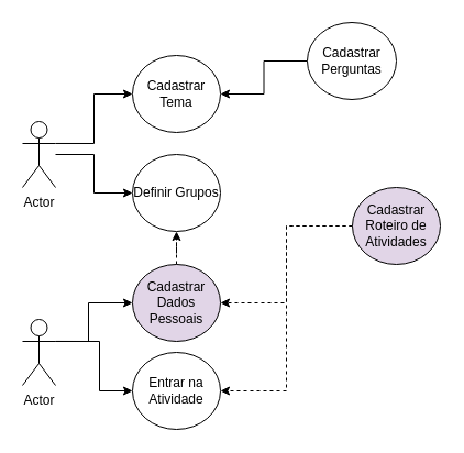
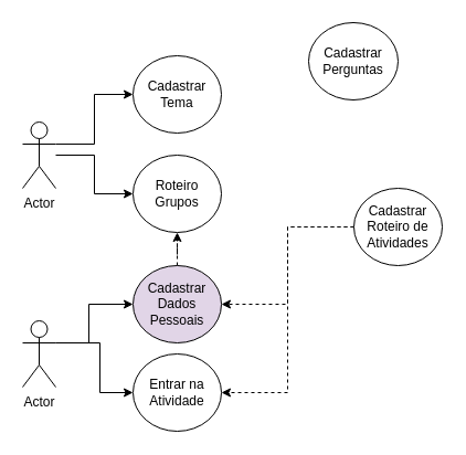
- <mxCell id="6" style="edgeStyle=orthogonalEdgeStyle;rounded=0;orthogonalLoop=1;jettySize=auto;html=1;" parent="1" source="7" target="5" edge="1"><mxGeometry relative="1" as="geometry" /></mxCell>
- <mxCell id="17" value="Definir Grupos" style="ellipse;whiteSpace=wrap;html=1;" parent="1" vertex="1"><mxGeometry x="120" y="140" width="80" height="70" as="geometry" /></mxCell>
+ <mxCell id="17" value="Roteiro Grupos" style="ellipse;whiteSpace=wrap;html=1;" parent="1" vertex="1"><mxGeometry x="120" y="140" width="80" height="70" as="geometry" /></mxCell>
- <mxCell id="16" value="Cadastrar Roteiro de Atividades" style="ellipse;whiteSpace=wrap;html=1;fillColor=#e1d5e7;" parent="1" vertex="1"><mxGeometry x="320" y="170" width="80" height="70" as="geometry" /></mxCell>
+ <mxCell id="16" value="Cadastrar Roteiro de Atividades" style="ellipse;whiteSpace=wrap;html=1;" parent="1" vertex="1"><mxGeometry x="320" y="170" width="80" height="70" as="geometry" /></mxCell>
